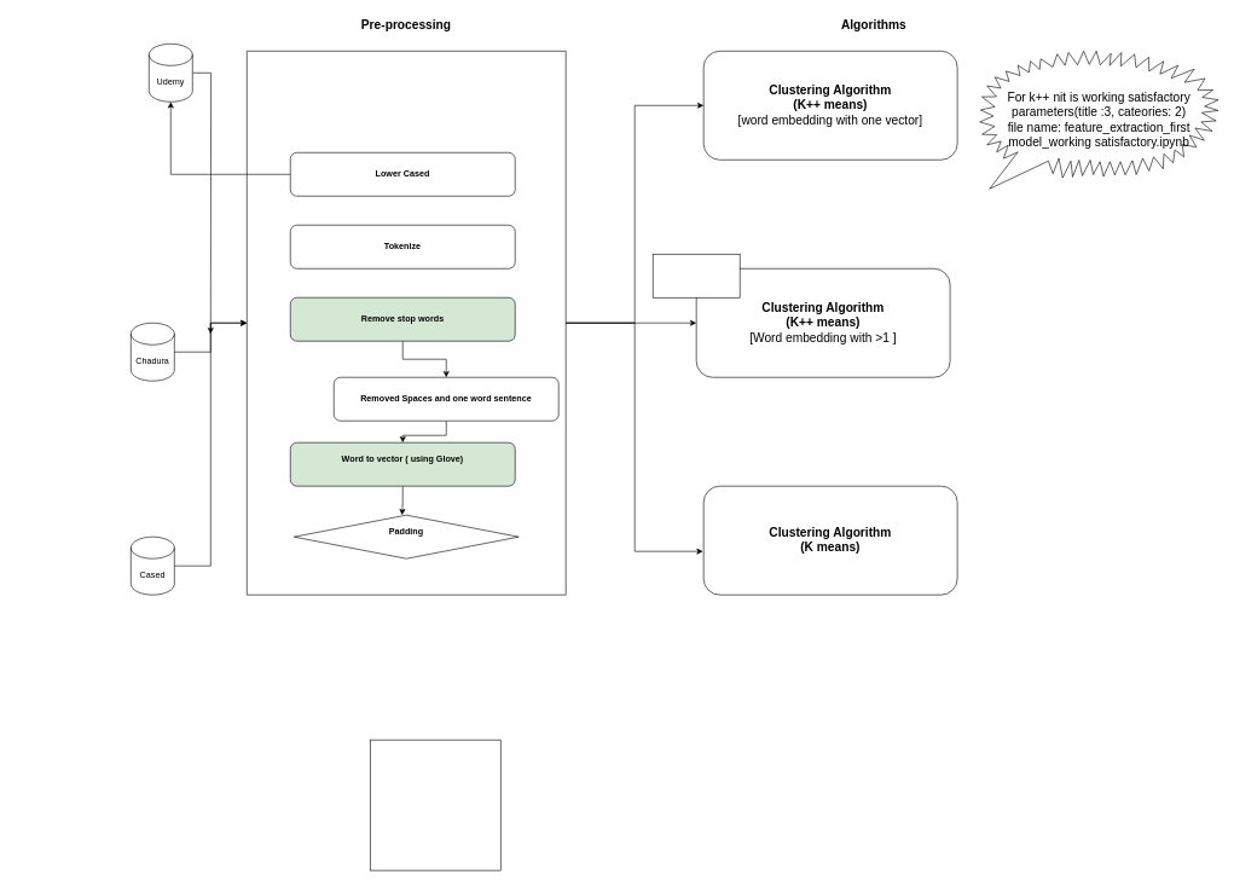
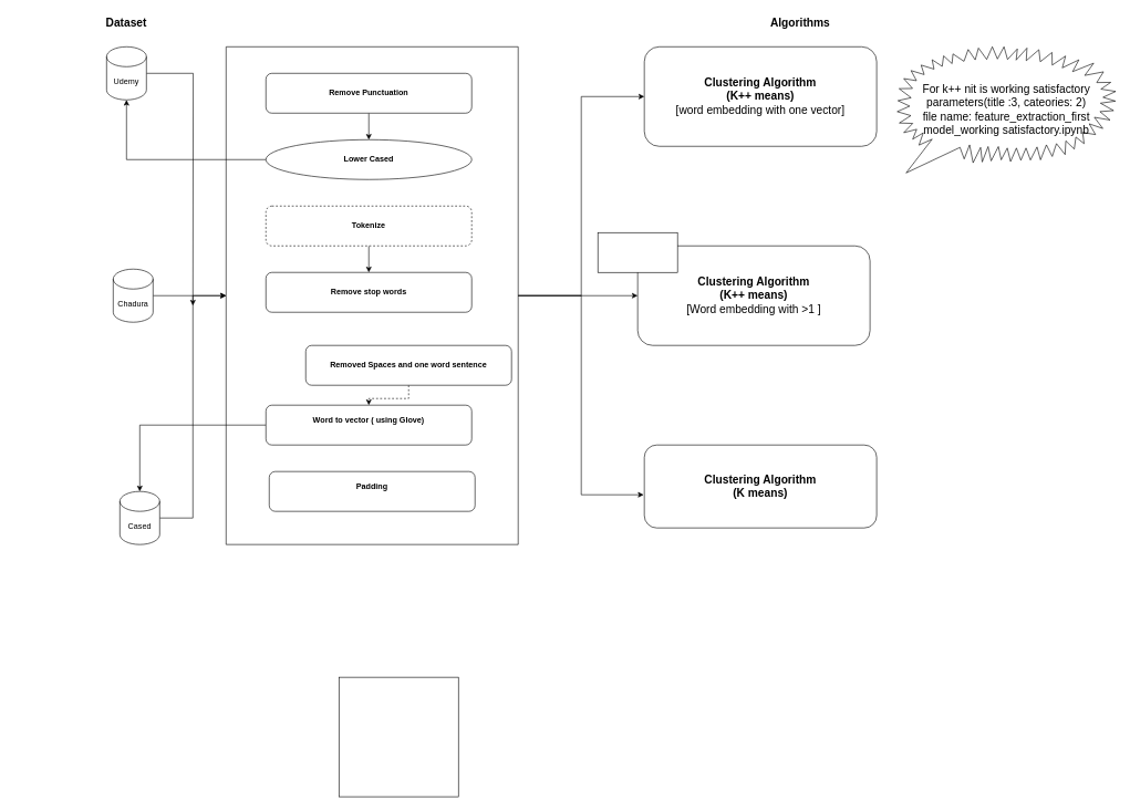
+ <mxCell id="28" value="&lt;b&gt;Dataset&lt;/b&gt;" style="text;html=1;strokeColor=none;fillColor=none;align=center;verticalAlign=middle;whiteSpace=wrap;rounded=0;fontSize=17;" vertex="1" parent="1"><mxGeometry x="20" y="20" width="340" height="30" as="geometry" /></mxCell>
- <mxCell id="27" value="&lt;b&gt;Pre-processing&lt;/b&gt;" style="text;html=1;strokeColor=none;fillColor=none;align=center;verticalAlign=middle;whiteSpace=wrap;rounded=0;fontSize=17;" vertex="1" parent="1"><mxGeometry x="390" y="20" width="340" height="30" as="geometry" /></mxCell>
- <mxCell id="3" value="Udemy" style="shape=cylinder3;whiteSpace=wrap;html=1;boundedLbl=1;backgroundOutline=1;size=15;" vertex="1" parent="1"><mxGeometry x="205" y="60" width="60" height="80" as="geometry" /></mxCell>
+ <mxCell id="3" value="Udemy" style="shape=cylinder3;whiteSpace=wrap;html=1;boundedLbl=1;backgroundOutline=1;size=15;" vertex="1" parent="1"><mxGeometry x="160" y="70" width="60" height="80" as="geometry" /></mxCell>
+ <mxCell id="12" value="&lt;b&gt;Remove Punctuation&lt;/b&gt;" style="rounded=1;whiteSpace=wrap;html=1;" vertex="1" parent="10"><mxGeometry x="60" y="40" width="310" height="60" as="geometry" /></mxCell>
+ <mxCell id="11" style="edgeStyle=orthogonalEdgeStyle;rounded=0;orthogonalLoop=1;jettySize=auto;html=1;fontSize=17;" edge="1" parent="10" source="12" target="14"><mxGeometry relative="1" as="geometry" /></mxCell>
- <mxCell id="14" value="&lt;b&gt;Lower Cased&lt;/b&gt;" style="rounded=1;whiteSpace=wrap;html=1;" vertex="1" parent="10"><mxGeometry x="60" y="140" width="310" height="60" as="geometry" /></mxCell>
+ <mxCell id="14" value="&lt;b&gt;Lower Cased&lt;/b&gt;" style="ellipse;whiteSpace=wrap;html=1;" vertex="1" parent="10"><mxGeometry x="60" y="140" width="310" height="60" as="geometry" /></mxCell>
- <mxCell id="16" value="&lt;b&gt;Tokenize&lt;/b&gt;" style="rounded=1;whiteSpace=wrap;html=1;" vertex="1" parent="10"><mxGeometry x="60" y="240" width="310" height="60" as="geometry" /></mxCell>
+ <mxCell id="16" value="&lt;b&gt;Tokenize&lt;/b&gt;" style="rounded=1;whiteSpace=wrap;html=1;dashed=1;" vertex="1" parent="10"><mxGeometry x="60" y="240" width="310" height="60" as="geometry" /></mxCell>
+ <mxCell id="15" style="edgeStyle=orthogonalEdgeStyle;rounded=0;orthogonalLoop=1;jettySize=auto;html=1;entryX=0.5;entryY=0;entryDx=0;entryDy=0;fontSize=17;" edge="1" parent="10" source="16" target="18"><mxGeometry relative="1" as="geometry" /></mxCell>
- <mxCell id="18" value="&lt;b&gt;Remove stop words&lt;/b&gt;" style="rounded=1;whiteSpace=wrap;html=1;fillColor=#d5e8d4;" vertex="1" parent="10"><mxGeometry x="60" y="340" width="310" height="60" as="geometry" /></mxCell>
+ <mxCell id="18" value="&lt;b&gt;Remove stop words&lt;/b&gt;" style="rounded=1;whiteSpace=wrap;html=1;" vertex="1" parent="10"><mxGeometry x="60" y="340" width="310" height="60" as="geometry" /></mxCell>
- <mxCell id="5" value="Chadura" style="shape=cylinder3;whiteSpace=wrap;html=1;boundedLbl=1;backgroundOutline=1;size=15;" vertex="1" parent="1"><mxGeometry x="180" y="445" width="60" height="80" as="geometry" /></mxCell>
+ <mxCell id="5" value="Chadura" style="shape=cylinder3;whiteSpace=wrap;html=1;boundedLbl=1;backgroundOutline=1;size=15;" vertex="1" parent="1"><mxGeometry x="170" y="405" width="60" height="80" as="geometry" /></mxCell>
- <mxCell id="17" style="edgeStyle=orthogonalEdgeStyle;rounded=0;orthogonalLoop=1;jettySize=auto;html=1;entryX=0.5;entryY=0;entryDx=0;entryDy=0;fontSize=17;" edge="1" parent="10" source="18" target="20"><mxGeometry relative="1" as="geometry" /></mxCell>
- <mxCell id="19" style="edgeStyle=orthogonalEdgeStyle;rounded=0;orthogonalLoop=1;jettySize=auto;html=1;entryX=0.5;entryY=0;entryDx=0;entryDy=0;fontSize=17;" edge="1" parent="10" source="20" target="22"><mxGeometry relative="1" as="geometry" /></mxCell>
+ <mxCell id="19" style="edgeStyle=orthogonalEdgeStyle;rounded=0;orthogonalLoop=1;jettySize=auto;html=1;entryX=0.5;entryY=0;entryDx=0;entryDy=0;fontSize=17;dashed=1;" edge="1" parent="10" source="20" target="22"><mxGeometry relative="1" as="geometry" /></mxCell>
- <mxCell id="22" value="&lt;div&gt;&lt;b&gt;Word to vector ( using Glove)&lt;/b&gt;&lt;/div&gt;&lt;div&gt;&lt;br&gt;&lt;/div&gt;" style="rounded=1;whiteSpace=wrap;html=1;fillColor=#d5e8d4;" vertex="1" parent="10"><mxGeometry x="60" y="540" width="310" height="60" as="geometry" /></mxCell>
+ <mxCell id="22" value="&lt;div&gt;&lt;b&gt;Word to vector ( using Glove)&lt;/b&gt;&lt;/div&gt;&lt;div&gt;&lt;br&gt;&lt;/div&gt;" style="rounded=1;whiteSpace=wrap;html=1;" vertex="1" parent="10"><mxGeometry x="60" y="540" width="310" height="60" as="geometry" /></mxCell>
- <mxCell id="21" style="edgeStyle=orthogonalEdgeStyle;rounded=0;orthogonalLoop=1;jettySize=auto;html=1;entryX=0.481;entryY=0;entryDx=0;entryDy=0;entryPerimeter=0;fontSize=17;" edge="1" parent="10" source="22" target="23"><mxGeometry relative="1" as="geometry" /></mxCell>
+ <mxCell id="21" style="edgeStyle=orthogonalEdgeStyle;rounded=0;orthogonalLoop=1;jettySize=auto;html=1;fontSize=17;" edge="1" parent="10" source="22" target="25"><mxGeometry relative="1" as="geometry" /></mxCell>
- <mxCell id="23" value="&lt;div&gt;&lt;b&gt;Padding&lt;/b&gt;&lt;br&gt;&lt;/div&gt;&lt;div&gt;&lt;br&gt;&lt;/div&gt;" style="rhombus;whiteSpace=wrap;html=1;" vertex="1" parent="10"><mxGeometry x="65" y="640" width="310" height="60" as="geometry" /></mxCell>
+ <mxCell id="23" value="&lt;div&gt;&lt;b&gt;Padding&lt;/b&gt;&lt;br&gt;&lt;/div&gt;&lt;div&gt;&lt;br&gt;&lt;/div&gt;" style="rounded=1;whiteSpace=wrap;html=1;" vertex="1" parent="10"><mxGeometry x="65" y="640" width="310" height="60" as="geometry" /></mxCell>
- <mxCell id="30" value="&lt;div&gt;&lt;font style=&quot;font-size: 17px&quot;&gt;&lt;b&gt;Clustering Algorithm&lt;/b&gt;&lt;/font&gt;&lt;/div&gt;&lt;div&gt;&lt;font style=&quot;font-size: 17px&quot;&gt;&lt;b&gt;(K means)&lt;br&gt;&lt;/b&gt;&lt;/font&gt;&lt;/div&gt;" style="rounded=1;whiteSpace=wrap;html=1;" vertex="1" parent="1"><mxGeometry x="970" y="670" width="350" height="150" as="geometry" /></mxCell>
+ <mxCell id="30" value="&lt;div&gt;&lt;font style=&quot;font-size: 17px&quot;&gt;&lt;b&gt;Clustering Algorithm&lt;/b&gt;&lt;/font&gt;&lt;/div&gt;&lt;div&gt;&lt;font style=&quot;font-size: 17px&quot;&gt;&lt;b&gt;(K means)&lt;br&gt;&lt;/b&gt;&lt;/font&gt;&lt;/div&gt;" style="rounded=1;whiteSpace=wrap;html=1;" vertex="1" parent="1"><mxGeometry x="970" y="670" width="350" height="125" as="geometry" /></mxCell>
